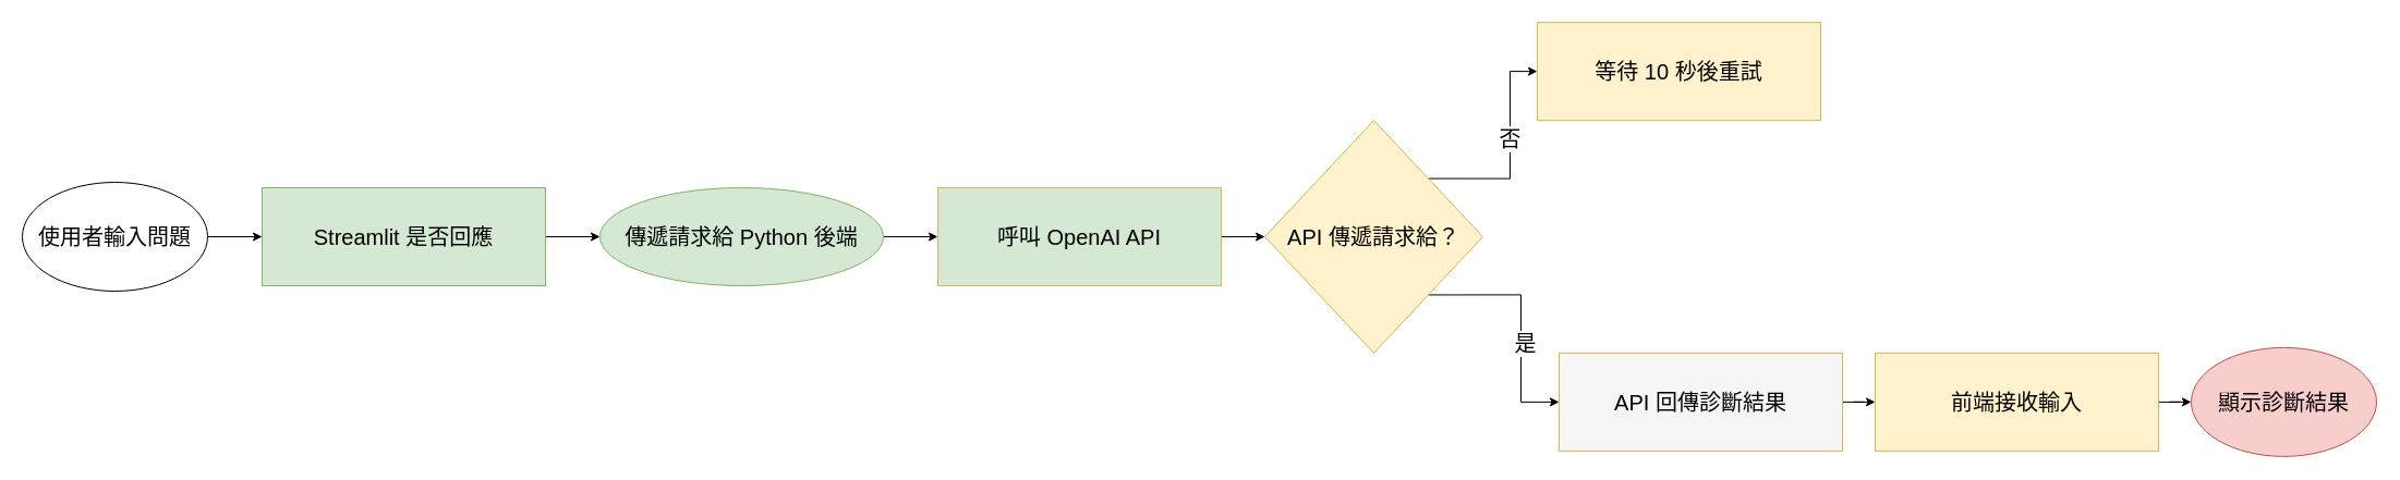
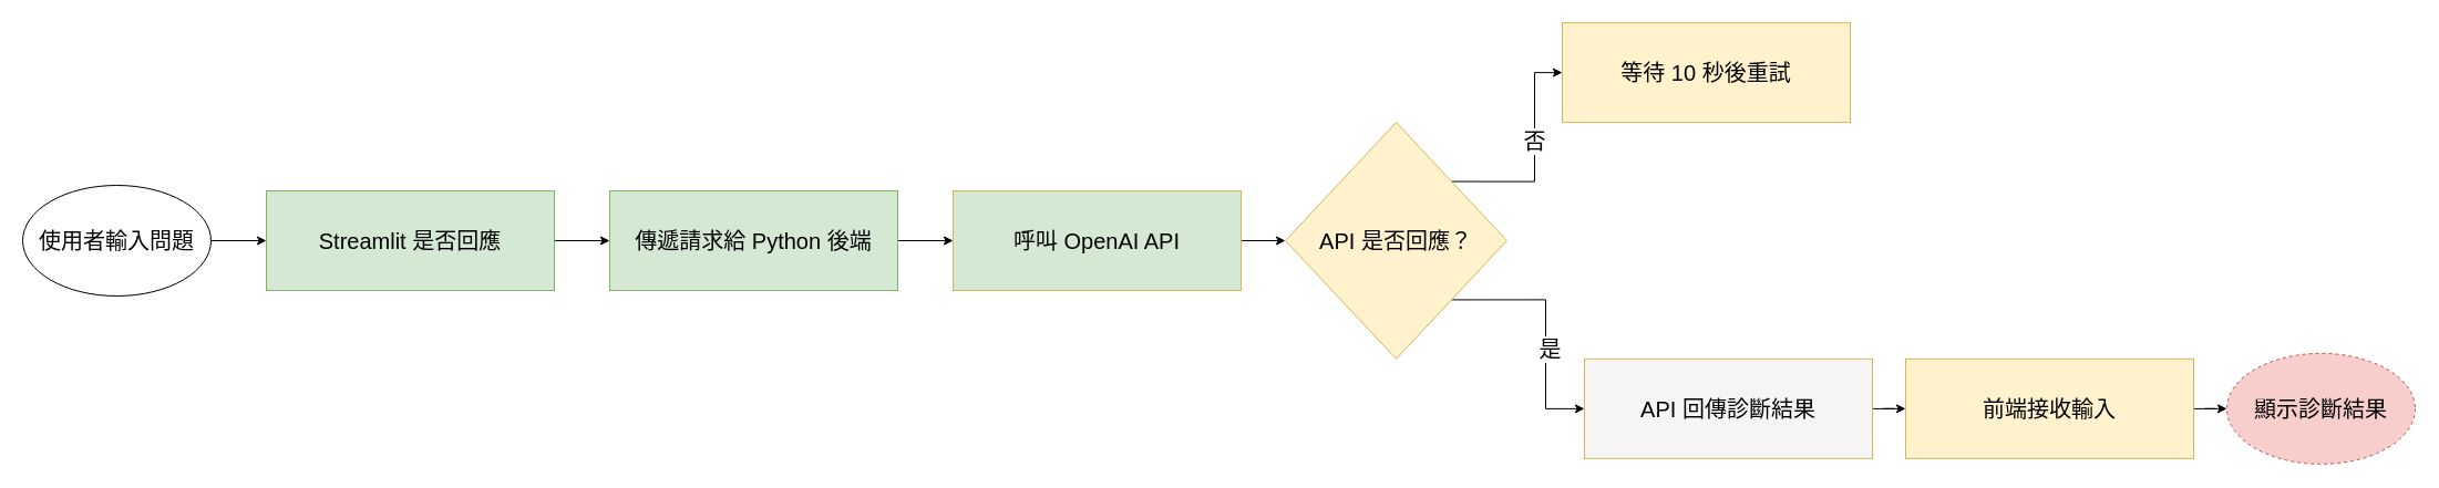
- <mxCell id="7" value="&lt;font&gt;傳遞請求給 Python 後端&lt;/font&gt;" style="ellipse;whiteSpace=wrap;html=1;fillColor=#d5e8d4;strokeColor=#82b366;fontSize=20;" vertex="1" parent="1"><mxGeometry x="550" y="172" width="260" height="90" as="geometry" /></mxCell>
+ <mxCell id="7" value="&lt;font&gt;傳遞請求給 Python 後端&lt;/font&gt;" style="rounded=0;whiteSpace=wrap;html=1;fillColor=#d5e8d4;strokeColor=#82b366;fontSize=20;" vertex="1" parent="1"><mxGeometry x="550" y="172" width="260" height="90" as="geometry" /></mxCell>
- <mxCell id="14" value="&lt;font&gt;API 傳遞請求給？&lt;/font&gt;" style="rhombus;whiteSpace=wrap;html=1;fillColor=#fff2cc;strokeColor=#d6b656;fontSize=20;" vertex="1" parent="1"><mxGeometry x="1160" y="110.12" width="200" height="213.75" as="geometry" /></mxCell>
+ <mxCell id="14" value="&lt;font&gt;API 是否回應？&lt;/font&gt;" style="rhombus;whiteSpace=wrap;html=1;fillColor=#fff2cc;strokeColor=#d6b656;fontSize=20;" vertex="1" parent="1"><mxGeometry x="1160" y="110.12" width="200" height="213.75" as="geometry" /></mxCell>
- <mxCell id="20" value="&lt;font&gt;顯示診斷結果&lt;/font&gt;" style="ellipse;whiteSpace=wrap;html=1;fillColor=#f8cecc;strokeColor=#b85450;fontSize=20;" vertex="1" parent="1"><mxGeometry x="2010" y="318.87" width="170" height="100" as="geometry" /></mxCell>
+ <mxCell id="20" value="&lt;font&gt;顯示診斷結果&lt;/font&gt;" style="ellipse;whiteSpace=wrap;html=1;fillColor=#f8cecc;strokeColor=#b85450;fontSize=20;dashed=1;" vertex="1" parent="1"><mxGeometry x="2010" y="318.87" width="170" height="100" as="geometry" /></mxCell>
